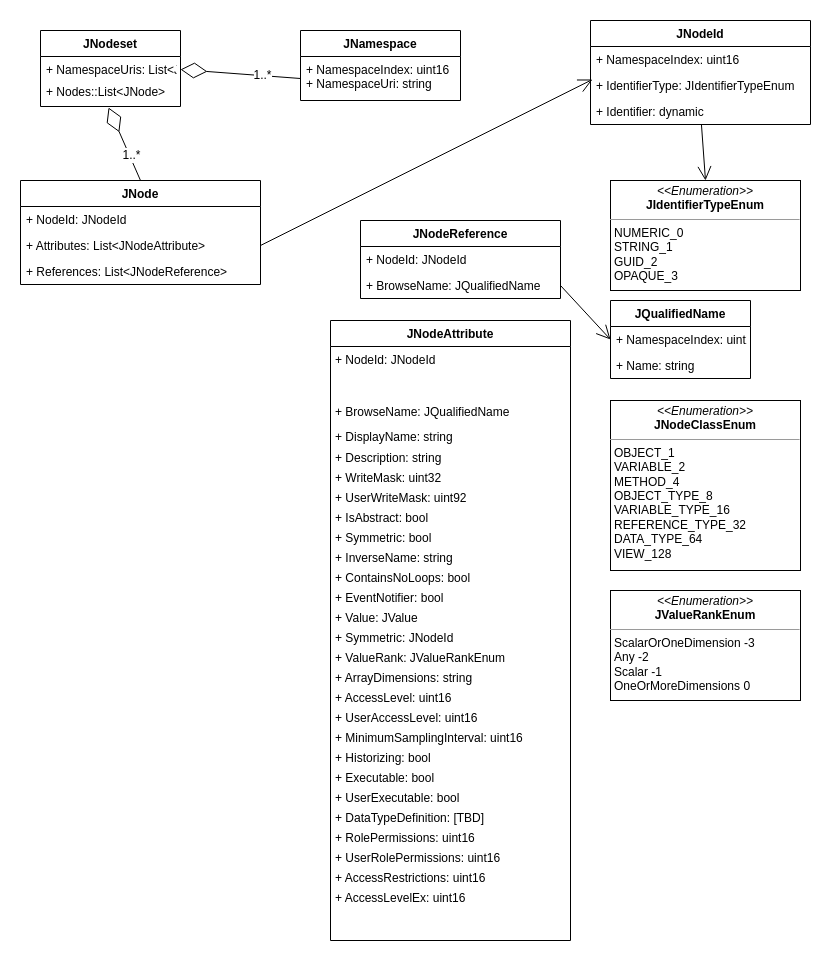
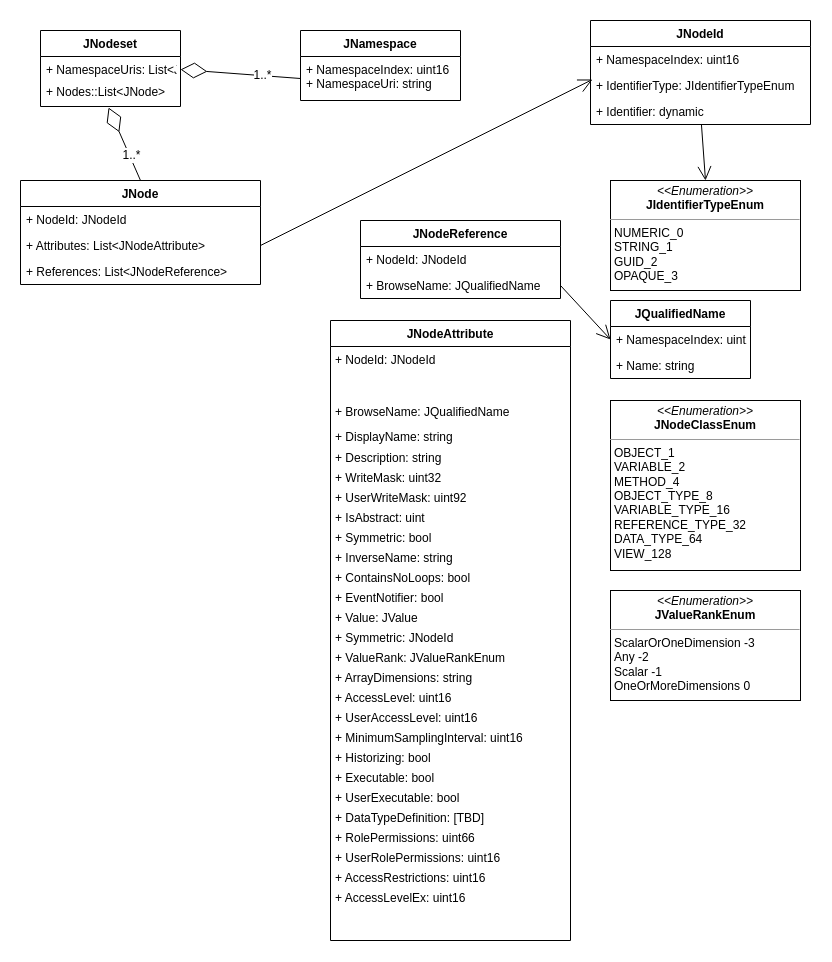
- <mxCell id="37" value="+ IsAbstract: bool" style="text;strokeColor=none;fillColor=none;align=left;verticalAlign=top;spacingLeft=4;spacingRight=4;overflow=hidden;rotatable=0;points=[[0,0.5],[1,0.5]];portConstraint=eastwest;" vertex="1" parent="1"><mxGeometry x="329" y="504" width="190" height="26" as="geometry" /></mxCell>
+ <mxCell id="37" value="+ IsAbstract: uint" style="text;strokeColor=none;fillColor=none;align=left;verticalAlign=top;spacingLeft=4;spacingRight=4;overflow=hidden;rotatable=0;points=[[0,0.5],[1,0.5]];portConstraint=eastwest;" vertex="1" parent="1"><mxGeometry x="329" y="504" width="190" height="26" as="geometry" /></mxCell>
- <mxCell id="53" value="+ RolePermissions: uint16" style="text;strokeColor=none;fillColor=none;align=left;verticalAlign=top;spacingLeft=4;spacingRight=4;overflow=hidden;rotatable=0;points=[[0,0.5],[1,0.5]];portConstraint=eastwest;" vertex="1" parent="1"><mxGeometry x="329" y="824" width="200" height="26" as="geometry" /></mxCell>
+ <mxCell id="53" value="+ RolePermissions: uint66" style="text;strokeColor=none;fillColor=none;align=left;verticalAlign=top;spacingLeft=4;spacingRight=4;overflow=hidden;rotatable=0;points=[[0,0.5],[1,0.5]];portConstraint=eastwest;" vertex="1" parent="1"><mxGeometry x="329" y="824" width="200" height="26" as="geometry" /></mxCell>
